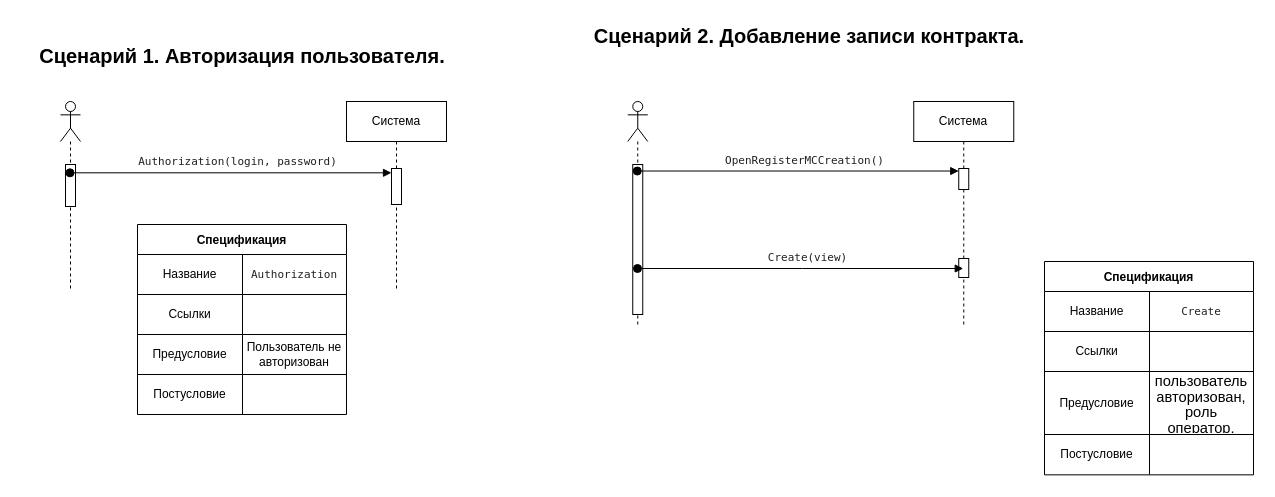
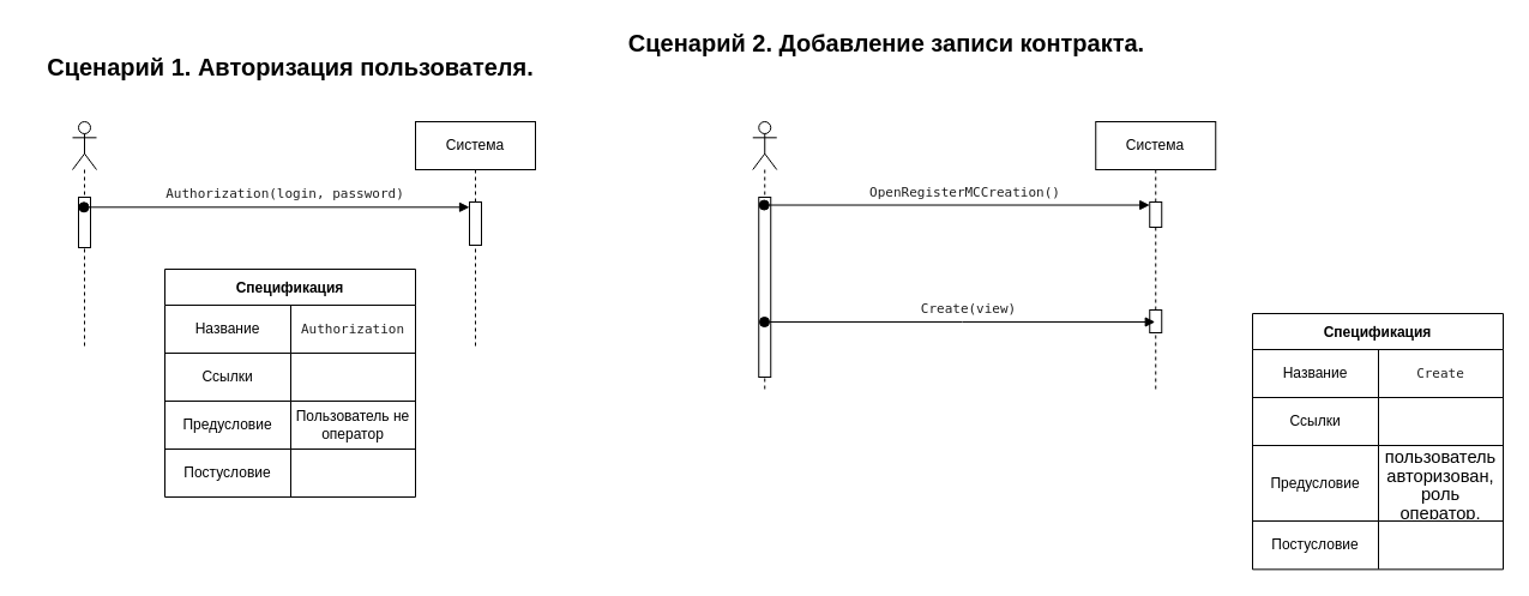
- <mxCell id="40" value="&lt;p class=&quot;MsoNormal&quot;&gt;Сценарий 2. Добавление записи контракта.&lt;/p&gt;" style="text;html=1;strokeColor=none;fillColor=none;align=center;verticalAlign=middle;whiteSpace=wrap;rounded=0;fontSize=20;fontStyle=1" vertex="1" parent="1"><mxGeometry x="588" y="20" width="441.5" height="30" as="geometry" /></mxCell>
+ <mxCell id="40" value="&lt;p class=&quot;MsoNormal&quot;&gt;Сценарий 2. Добавление записи контракта.&lt;/p&gt;" style="text;html=1;strokeColor=none;fillColor=none;align=center;verticalAlign=middle;whiteSpace=wrap;rounded=0;fontSize=20;fontStyle=1" vertex="1" parent="1"><mxGeometry x="518" y="20" width="441.5" height="30" as="geometry" /></mxCell>
- <mxCell id="16" value="Пользователь не авторизован" style="shape=partialRectangle;html=1;whiteSpace=wrap;connectable=0;fillColor=none;top=0;left=0;bottom=0;right=0;overflow=hidden;" vertex="1" parent="14"><mxGeometry x="105" width="104" height="40" as="geometry"><mxRectangle width="104" height="40" as="alternateBounds" /></mxGeometry></mxCell>
+ <mxCell id="16" value="Пользователь не оператор" style="shape=partialRectangle;html=1;whiteSpace=wrap;connectable=0;fillColor=none;top=0;left=0;bottom=0;right=0;overflow=hidden;" vertex="1" parent="14"><mxGeometry x="105" width="104" height="40" as="geometry"><mxRectangle width="104" height="40" as="alternateBounds" /></mxGeometry></mxCell>
